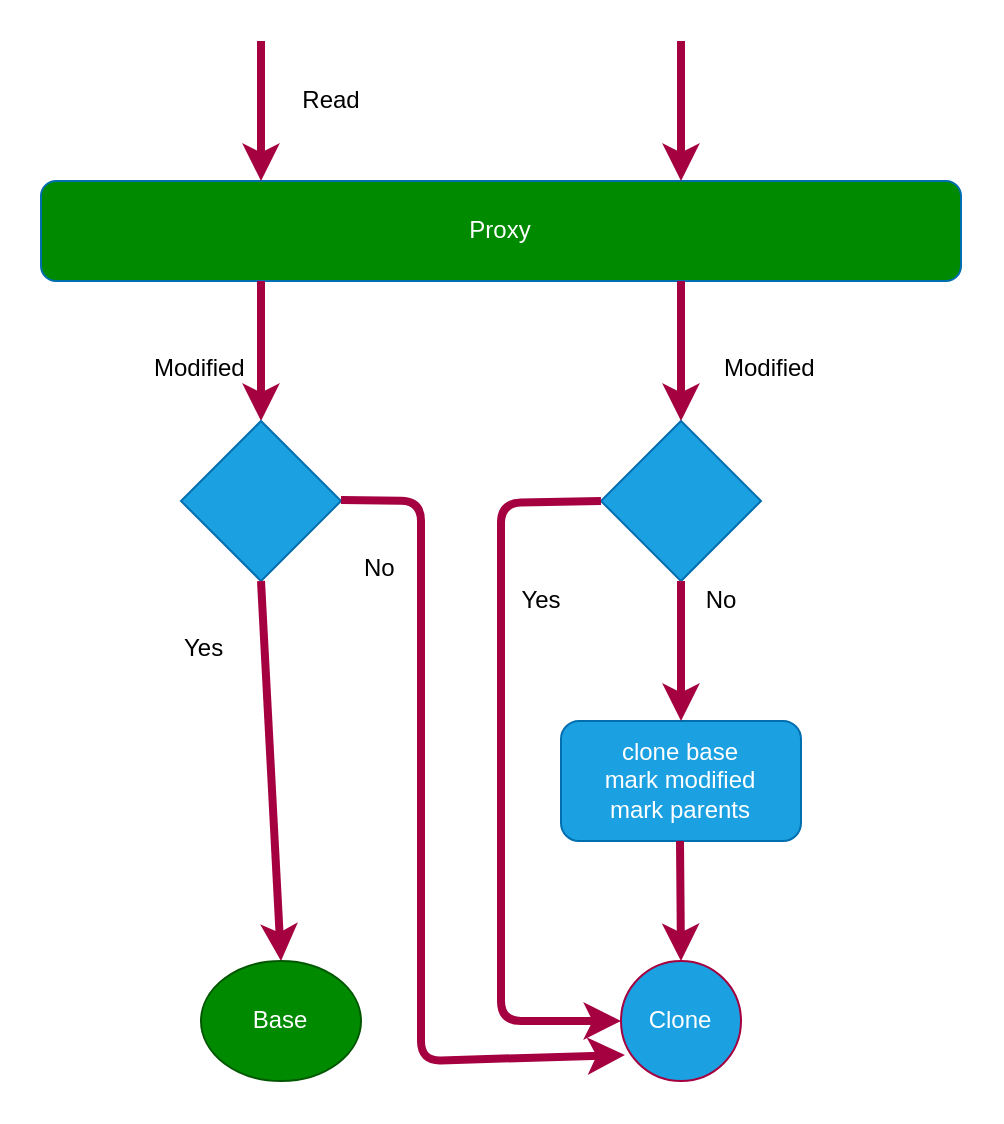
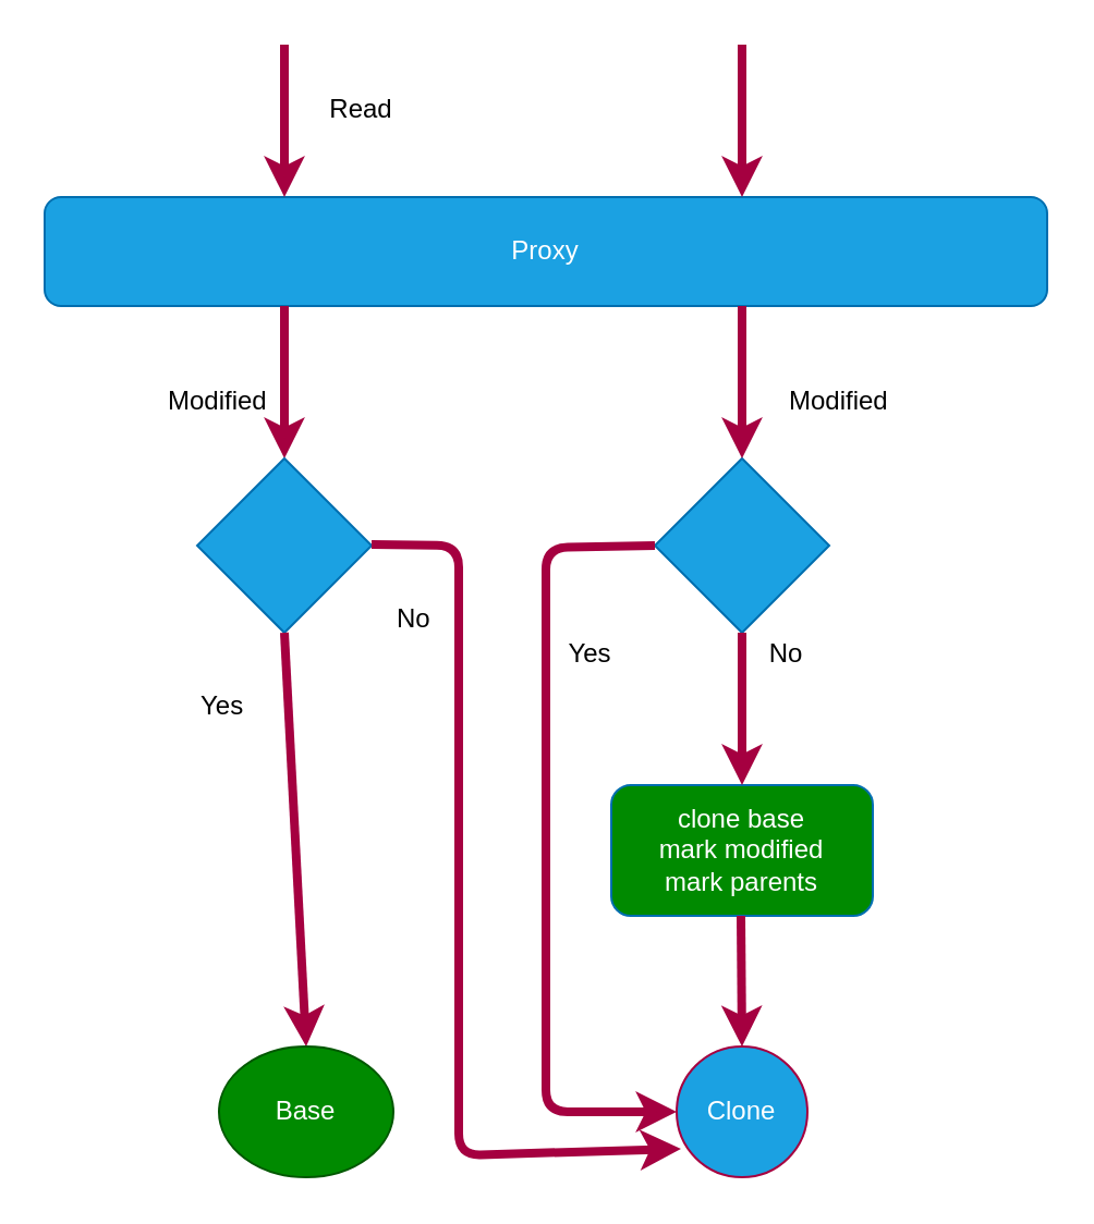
- <mxCell id="2" value="Proxy" style="rounded=1;whiteSpace=wrap;html=1;fillColor=#008a00;fontColor=#ffffff;strokeColor=#006EAF;" vertex="1" parent="1"><mxGeometry x="20" y="90" width="460" height="50" as="geometry" /></mxCell>
+ <mxCell id="2" value="Proxy" style="rounded=1;whiteSpace=wrap;html=1;fillColor=#1ba1e2;fontColor=#ffffff;strokeColor=#006EAF;" vertex="1" parent="1"><mxGeometry x="20" y="90" width="460" height="50" as="geometry" /></mxCell>
- <mxCell id="18" value="&lt;div&gt;&lt;span&gt;clone base&lt;/span&gt;&lt;/div&gt;&lt;div&gt;&lt;span&gt;mark modified&lt;/span&gt;&lt;/div&gt;&lt;div&gt;&lt;span&gt;mark parents&lt;/span&gt;&lt;/div&gt;" style="rounded=1;whiteSpace=wrap;html=1;fontColor=#ffffff;fillColor=#1ba1e2;strokeColor=#006EAF;align=center;" vertex="1" parent="1"><mxGeometry x="280" y="360" width="120" height="60" as="geometry" /></mxCell>
+ <mxCell id="18" value="&lt;div&gt;&lt;span&gt;clone base&lt;/span&gt;&lt;/div&gt;&lt;div&gt;&lt;span&gt;mark modified&lt;/span&gt;&lt;/div&gt;&lt;div&gt;&lt;span&gt;mark parents&lt;/span&gt;&lt;/div&gt;" style="rounded=1;whiteSpace=wrap;html=1;fontColor=#ffffff;fillColor=#008a00;strokeColor=#006EAF;align=center;" vertex="1" parent="1"><mxGeometry x="280" y="360" width="120" height="60" as="geometry" /></mxCell>
